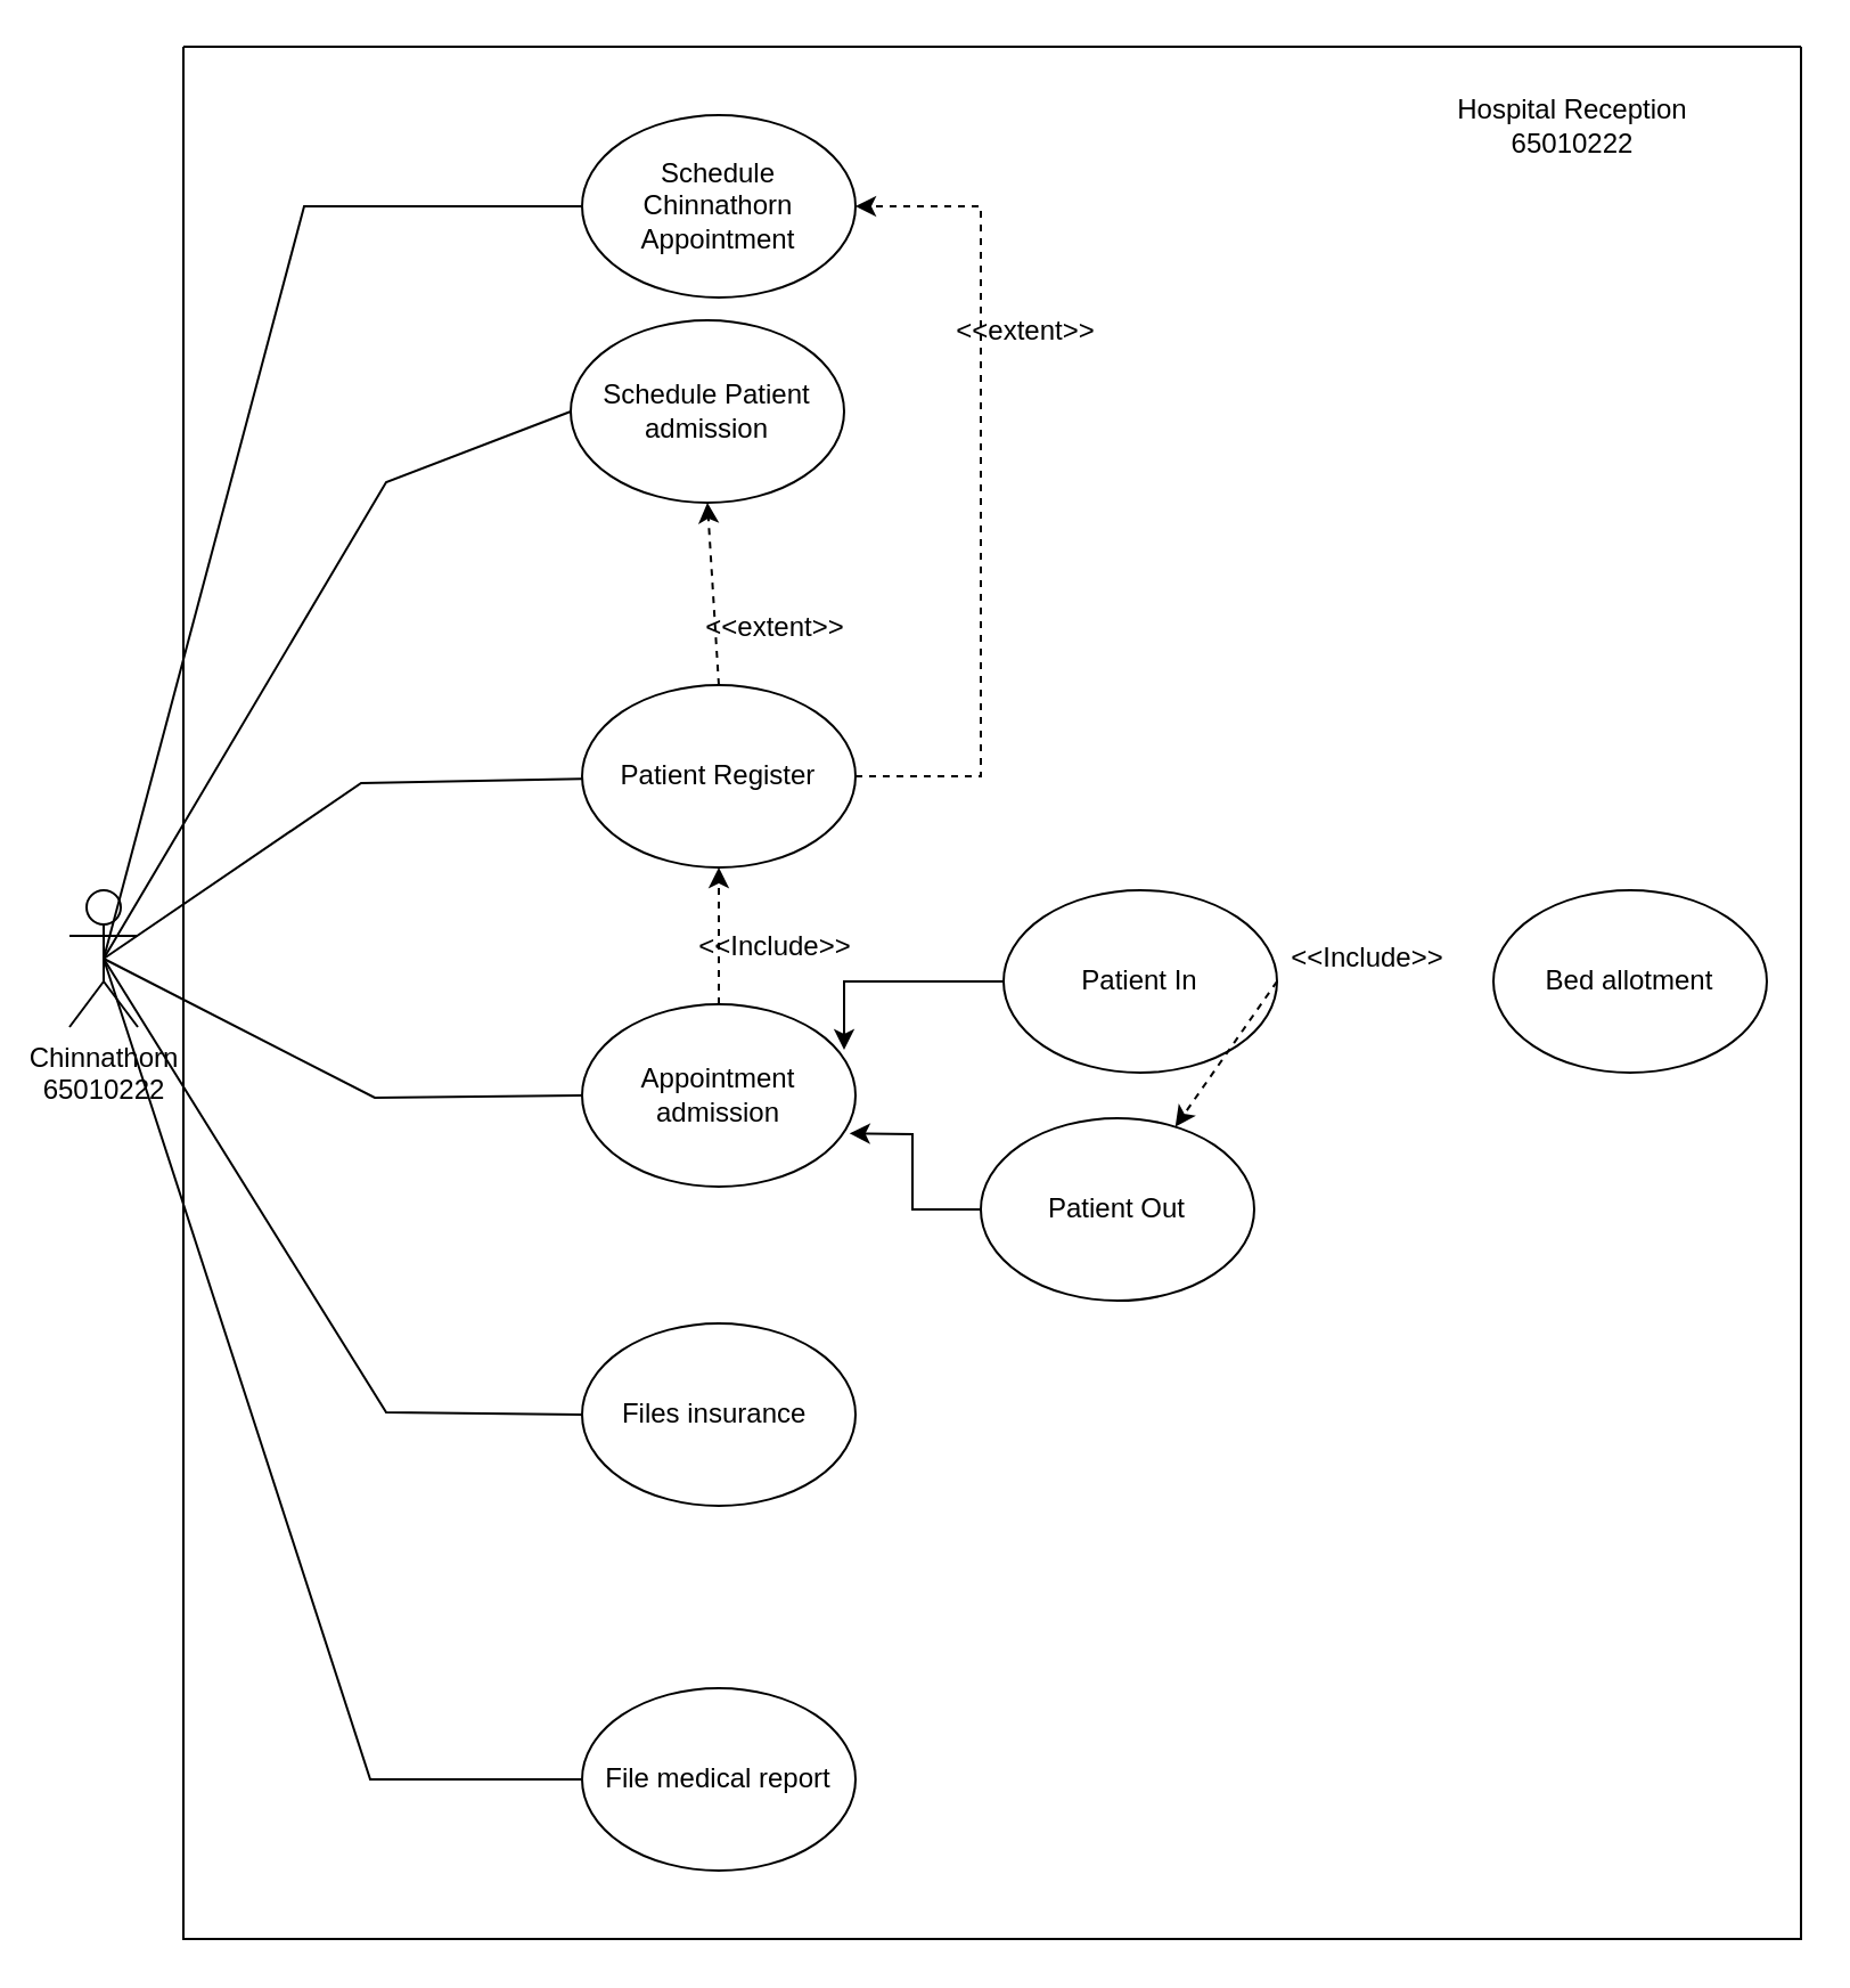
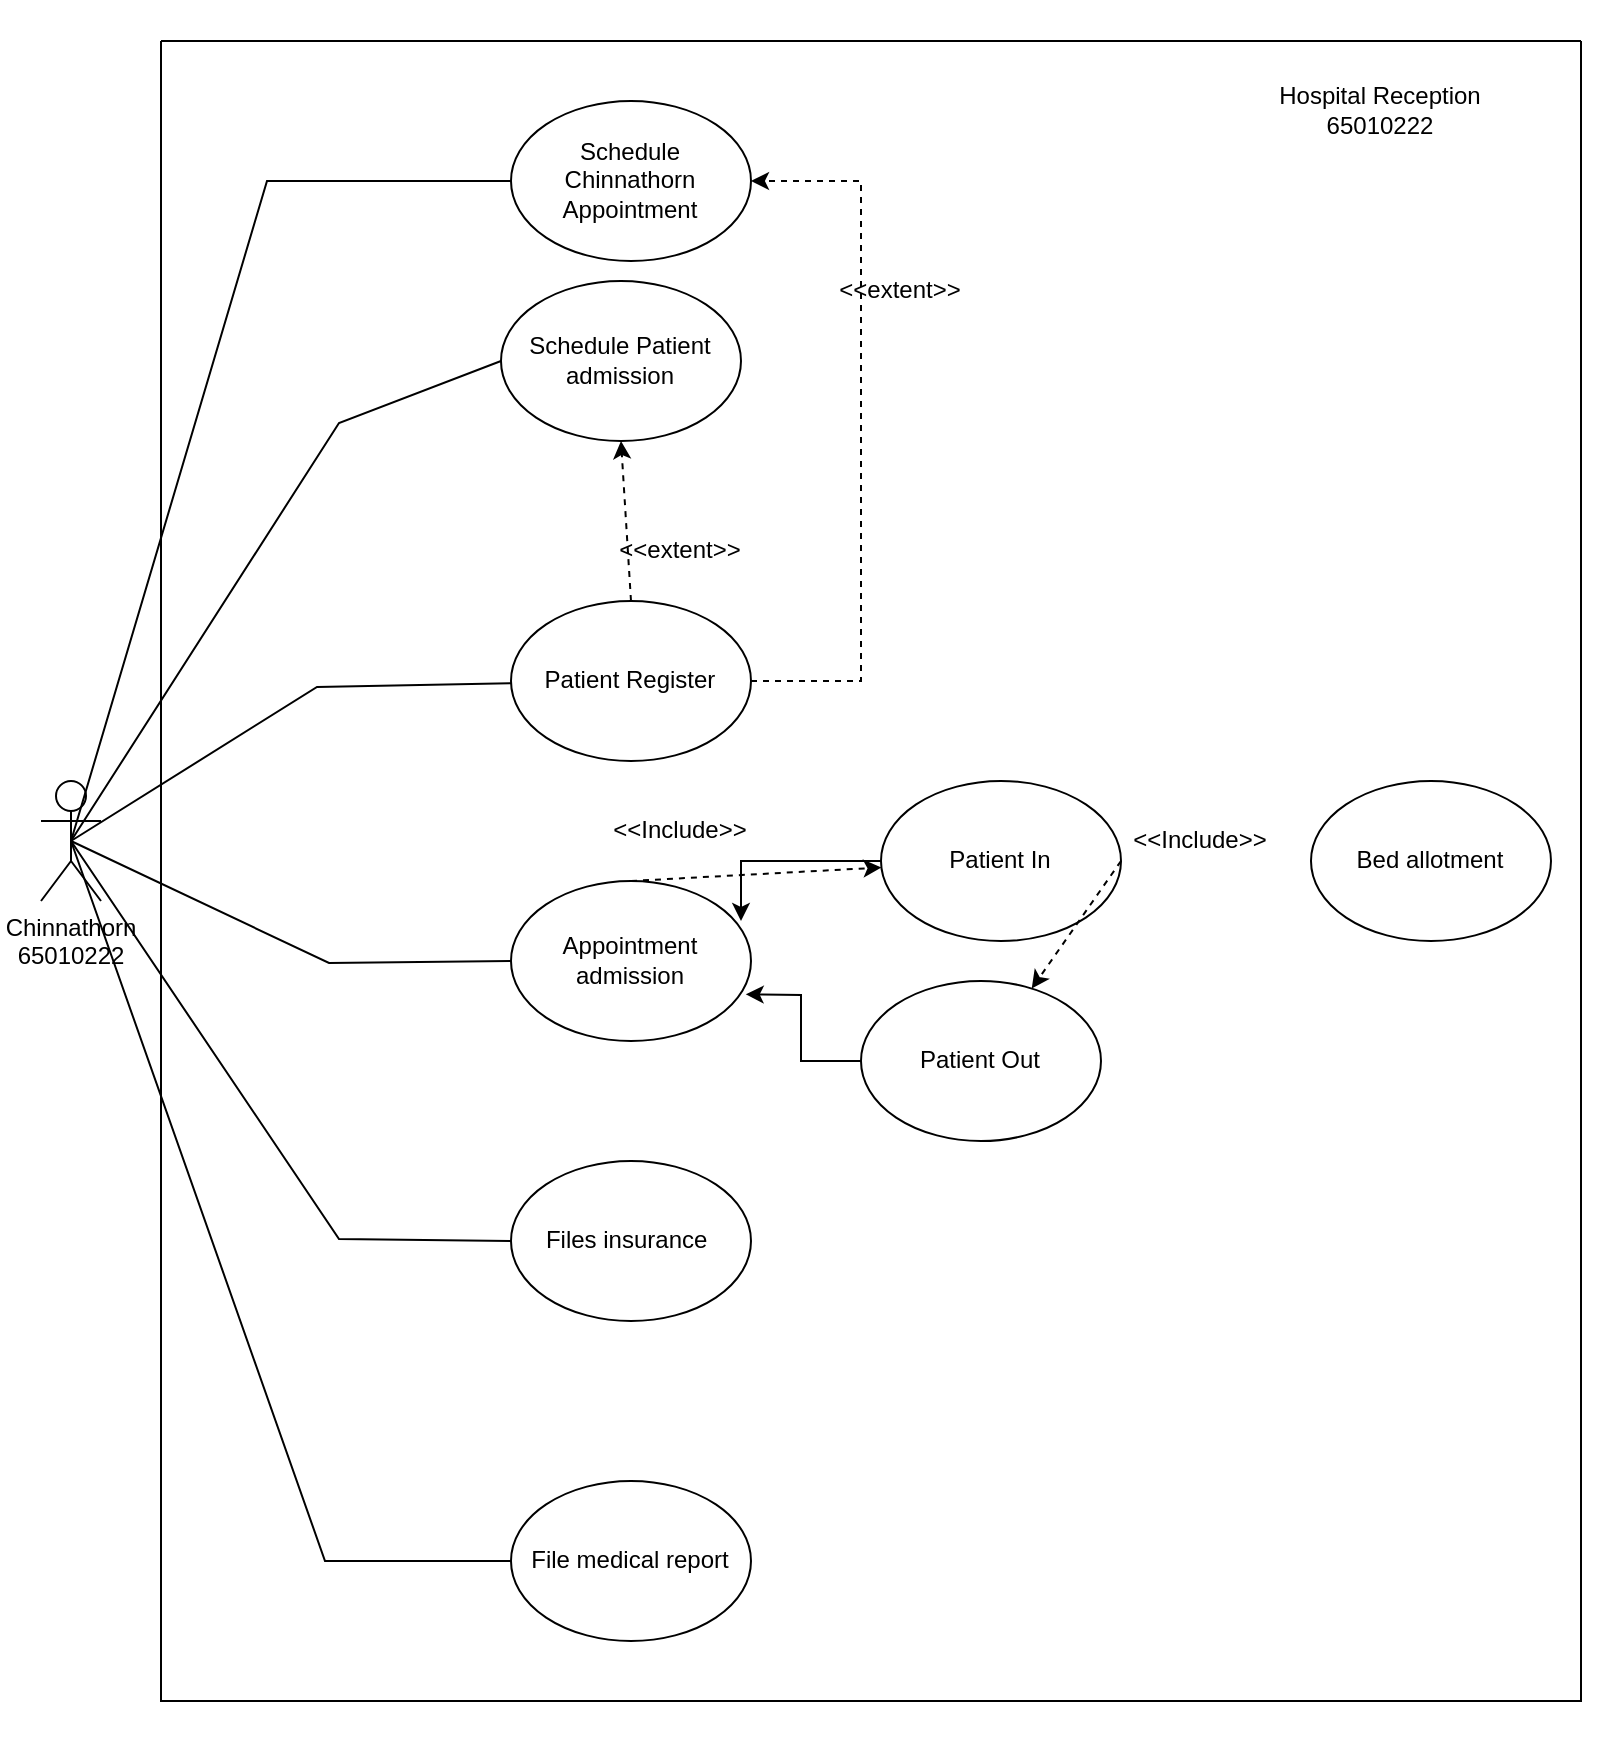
- <mxCell id="17" value="" style="endArrow=classic;html=1;rounded=0;exitX=0.5;exitY=0;exitDx=0;exitDy=0;entryX=0.5;entryY=1;entryDx=0;entryDy=0;dashed=1;" edge="1" parent="1" source="7" target="4"><mxGeometry width="50" height="50" relative="1" as="geometry"><mxPoint x="370" y="440" as="sourcePoint" /><mxPoint x="420" y="390" as="targetPoint" /></mxGeometry></mxCell>
+ <mxCell id="17" value="" style="endArrow=classic;html=1;rounded=0;exitX=0.5;exitY=0;exitDx=0;exitDy=0;dashed=1;" edge="1" parent="1" source="7" target="27"><mxGeometry width="50" height="50" relative="1" as="geometry"><mxPoint x="370" y="440" as="sourcePoint" /><mxPoint x="420" y="390" as="targetPoint" /></mxGeometry></mxCell>
- <mxCell id="2" value="Chinnathorn&lt;br&gt;65010222" style="shape=umlActor;verticalLabelPosition=bottom;verticalAlign=top;html=1;outlineConnect=0;" vertex="1" parent="1"><mxGeometry x="30" y="390" width="30" height="60" as="geometry" /></mxCell>
+ <mxCell id="2" value="Chinnathorn&lt;br&gt;65010222" style="shape=umlActor;verticalLabelPosition=bottom;verticalAlign=top;html=1;outlineConnect=0;" vertex="1" parent="1"><mxGeometry x="20" y="390" width="30" height="60" as="geometry" /></mxCell>
